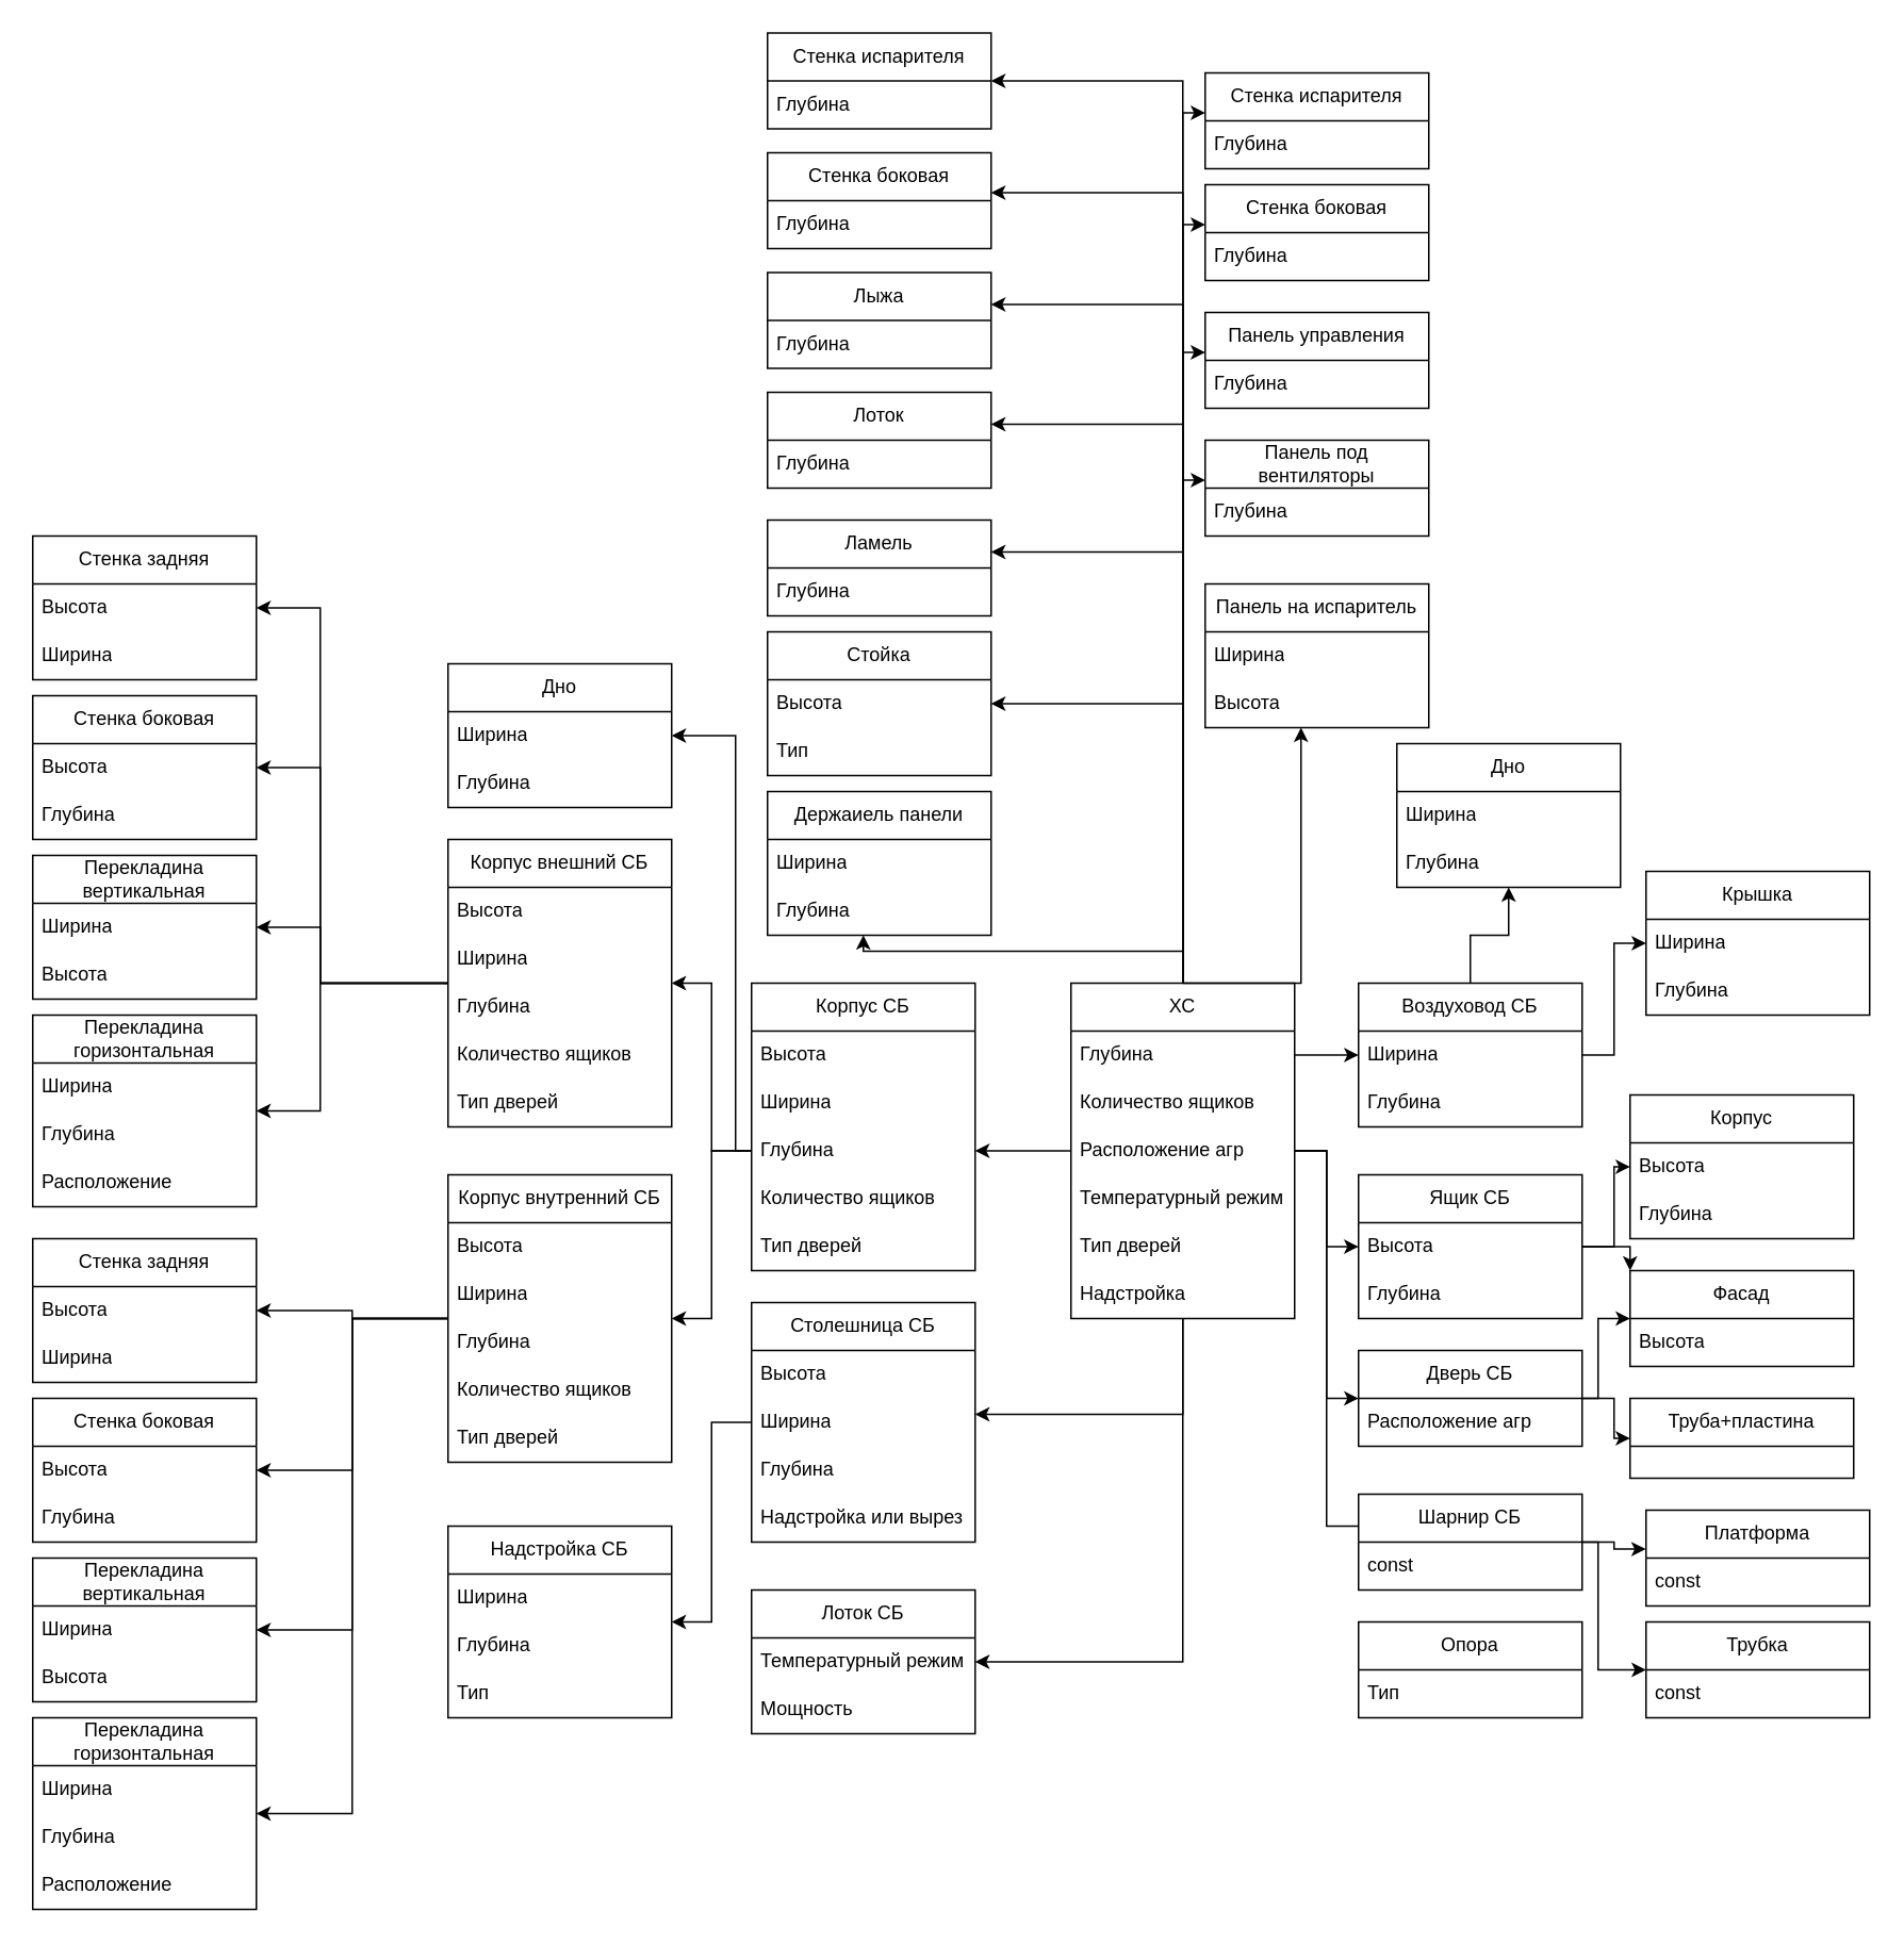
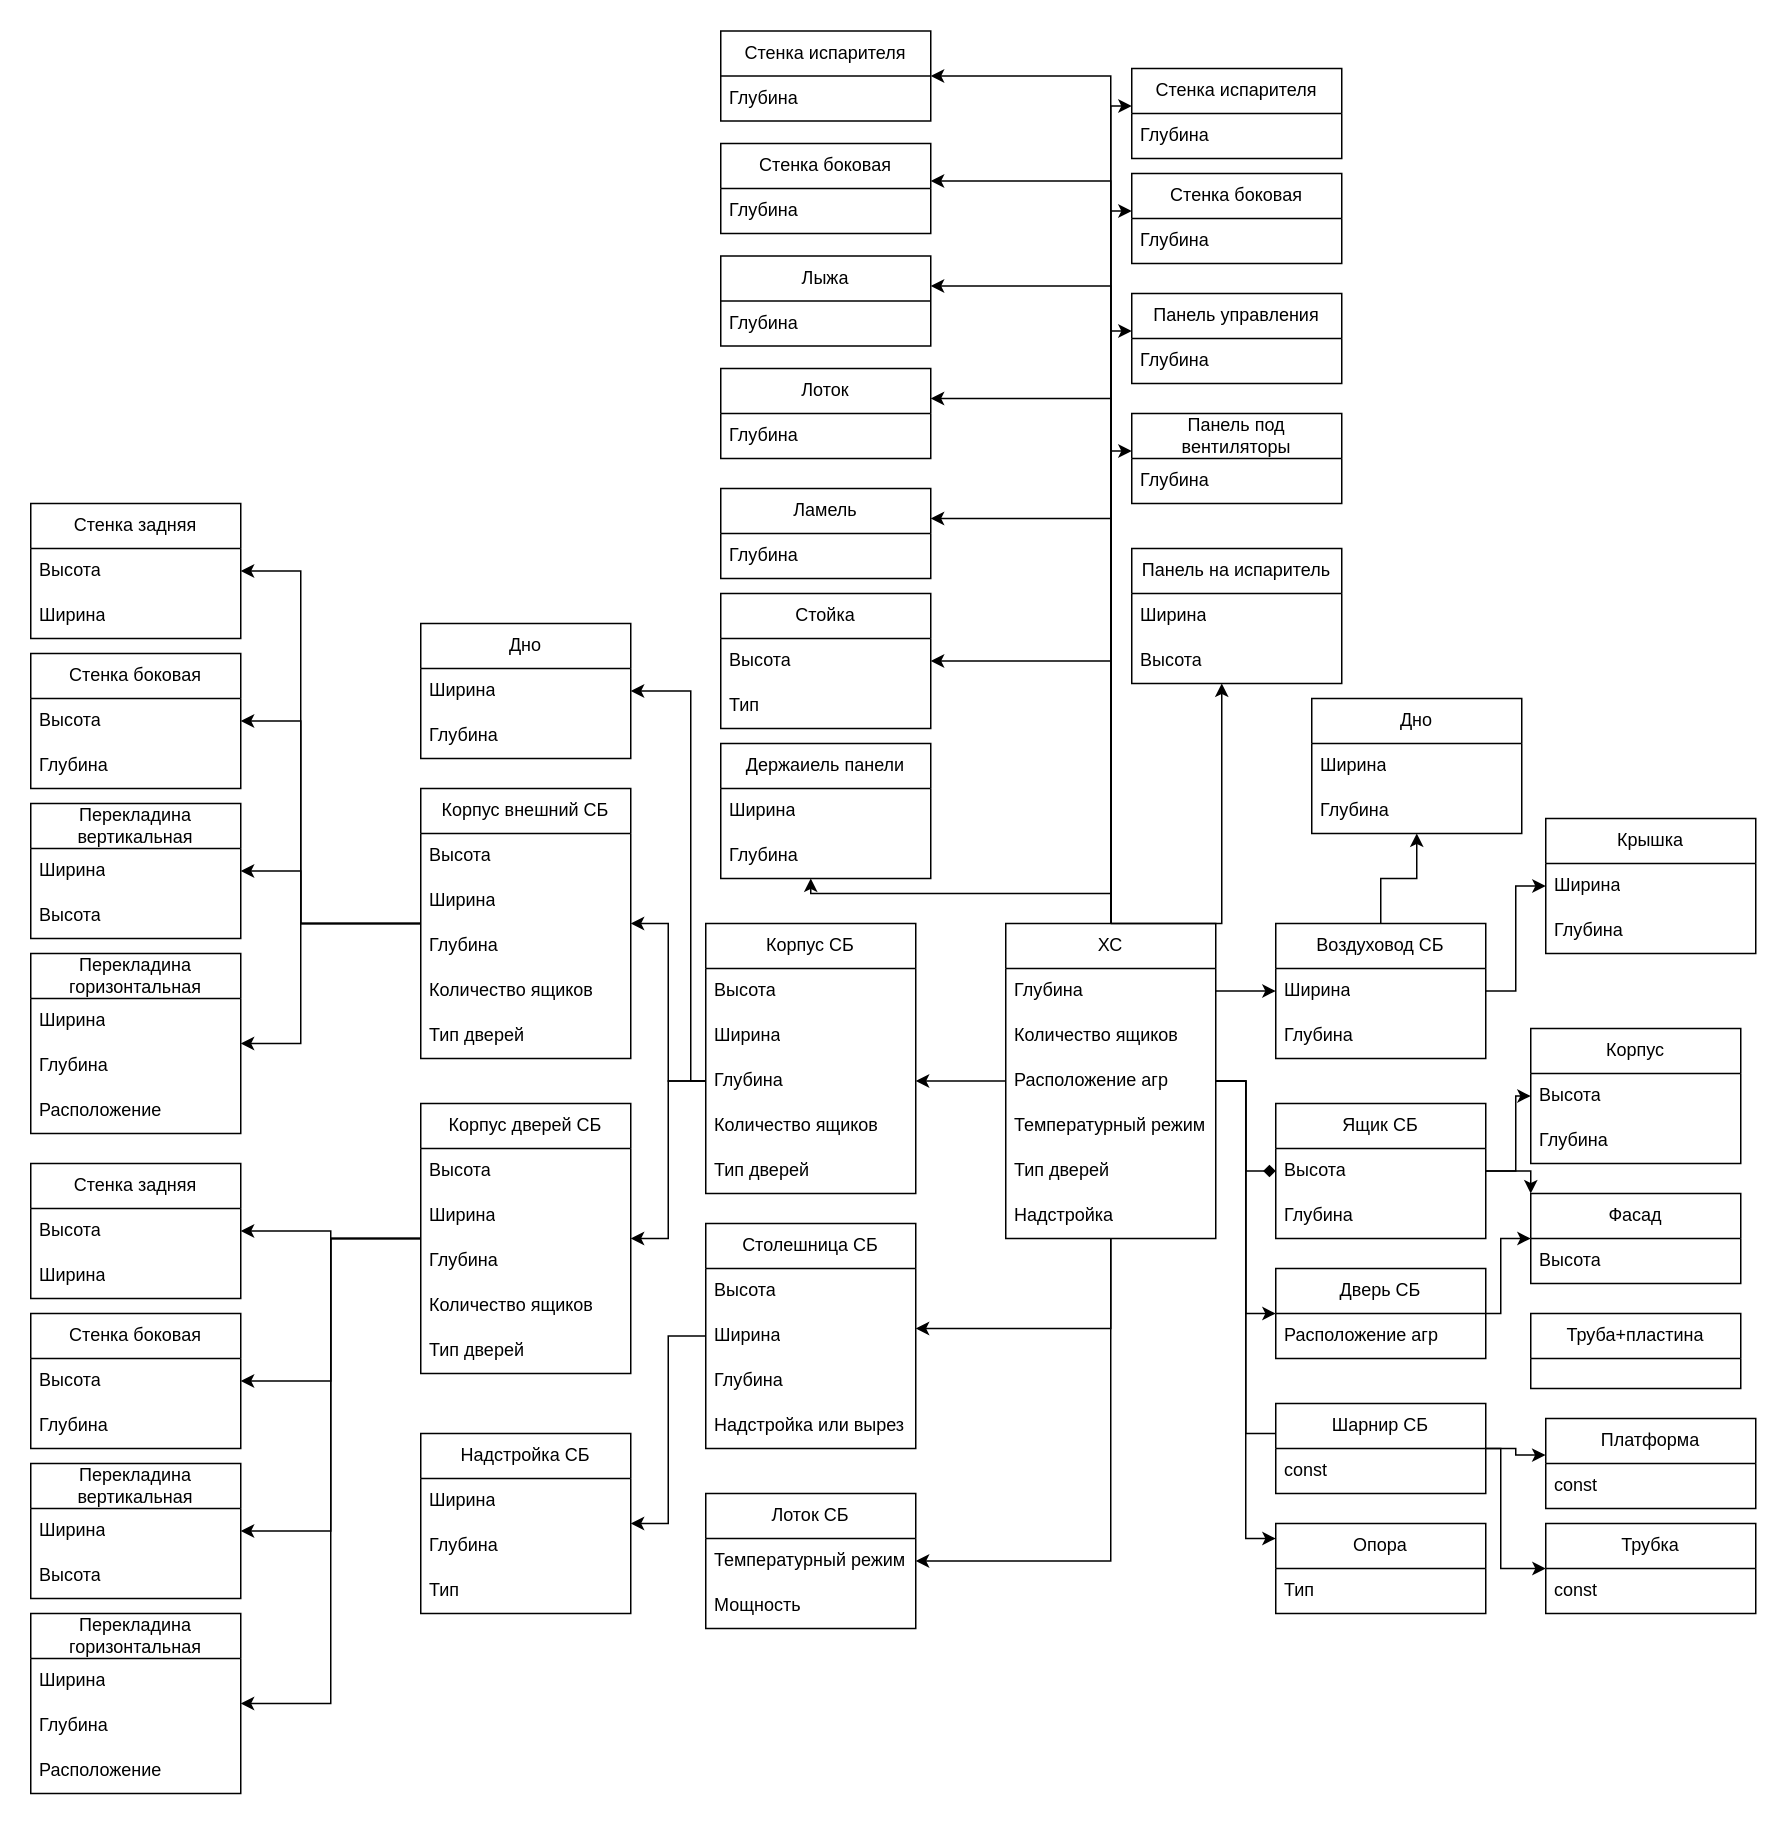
- <mxCell id="28" value="Корпус внутренний СБ" style="swimlane;fontStyle=0;childLayout=stackLayout;horizontal=1;startSize=30;horizontalStack=0;resizeParent=1;resizeParentMax=0;resizeLast=0;collapsible=1;marginBottom=0;whiteSpace=wrap;html=1;" parent="1" vertex="1"><mxGeometry x="280" y="735" width="140" height="180" as="geometry" /></mxCell>
+ <mxCell id="28" value="Корпус дверей СБ" style="swimlane;fontStyle=0;childLayout=stackLayout;horizontal=1;startSize=30;horizontalStack=0;resizeParent=1;resizeParentMax=0;resizeLast=0;collapsible=1;marginBottom=0;whiteSpace=wrap;html=1;" parent="1" vertex="1"><mxGeometry x="280" y="735" width="140" height="180" as="geometry" /></mxCell>
- <mxCell id="3" style="edgeStyle=orthogonalEdgeStyle;rounded=0;orthogonalLoop=1;jettySize=auto;html=1;" parent="1" source="10" target="70" edge="1"><mxGeometry relative="1" as="geometry" /></mxCell>
+ <mxCell id="3" style="edgeStyle=orthogonalEdgeStyle;rounded=0;orthogonalLoop=1;jettySize=auto;html=1;endArrow=diamond;" parent="1" source="10" target="70" edge="1"><mxGeometry relative="1" as="geometry" /></mxCell>
- <mxCell id="58" style="edgeStyle=orthogonalEdgeStyle;rounded=0;orthogonalLoop=1;jettySize=auto;html=1;" parent="1" source="60" target="78" edge="1"><mxGeometry relative="1" as="geometry" /></mxCell>
+ <mxCell id="5" style="edgeStyle=orthogonalEdgeStyle;rounded=0;orthogonalLoop=1;jettySize=auto;html=1;" parent="1" source="10" target="62" edge="1"><mxGeometry relative="1" as="geometry"><Array as="points"><mxPoint x="830" y="720" /><mxPoint x="830" y="1025" /></Array></mxGeometry></mxCell>
